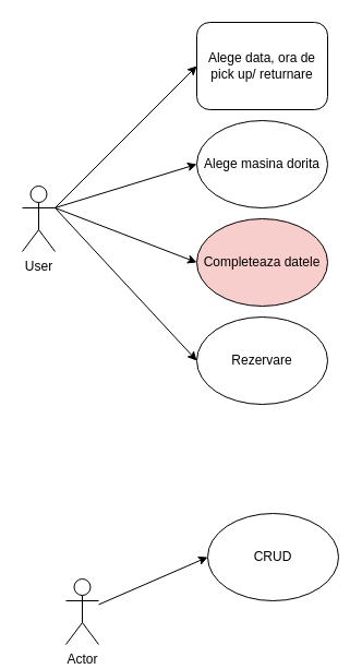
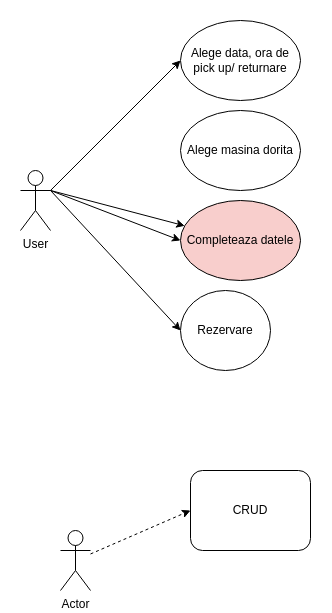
- <mxCell id="3" value="Alege data, ora de pick up/ returnare" style="whiteSpace=wrap;html=1;rounded=1;" vertex="1" parent="1"><mxGeometry x="180" y="20" width="120" height="80" as="geometry" /></mxCell>
+ <mxCell id="3" value="Alege data, ora de pick up/ returnare" style="ellipse;whiteSpace=wrap;html=1;" vertex="1" parent="1"><mxGeometry x="180" y="20" width="120" height="80" as="geometry" /></mxCell>
- <mxCell id="10" value="" style="endArrow=classic;html=1;rounded=0;exitX=1;exitY=0.333;exitDx=0;exitDy=0;exitPerimeter=0;entryX=0;entryY=0.5;entryDx=0;entryDy=0;" edge="1" parent="1" source="2" target="4"><mxGeometry width="50" height="50" relative="1" as="geometry"><mxPoint x="360" y="220" as="sourcePoint" /><mxPoint x="410" y="170" as="targetPoint" /></mxGeometry></mxCell>
+ <mxCell id="10" value="" style="endArrow=classic;html=1;rounded=0;exitX=1;exitY=0.333;exitDx=0;exitDy=0;exitPerimeter=0;" edge="1" parent="1" source="2" target="5"><mxGeometry width="50" height="50" relative="1" as="geometry"><mxPoint x="360" y="220" as="sourcePoint" /><mxPoint x="410" y="170" as="targetPoint" /></mxGeometry></mxCell>
- <mxCell id="6" value="Rezervare" style="ellipse;whiteSpace=wrap;html=1;" vertex="1" parent="1"><mxGeometry x="180" y="290" width="120" height="80" as="geometry" /></mxCell>
+ <mxCell id="6" value="Rezervare" style="ellipse;whiteSpace=wrap;html=1;" vertex="1" parent="1"><mxGeometry x="180" y="290" width="90" height="80" as="geometry" /></mxCell>
- <mxCell id="8" value="CRUD" style="ellipse;whiteSpace=wrap;html=1;" vertex="1" parent="1"><mxGeometry x="190" y="470" width="120" height="80" as="geometry" /></mxCell>
+ <mxCell id="8" value="CRUD" style="whiteSpace=wrap;html=1;rounded=1;" vertex="1" parent="1"><mxGeometry x="190" y="470" width="120" height="80" as="geometry" /></mxCell>
- <mxCell id="13" value="" style="endArrow=classic;html=1;rounded=0;entryX=0;entryY=0.5;entryDx=0;entryDy=0;" edge="1" parent="1" source="7" target="8"><mxGeometry width="50" height="50" relative="1" as="geometry"><mxPoint x="360" y="520" as="sourcePoint" /><mxPoint x="410" y="470" as="targetPoint" /></mxGeometry></mxCell>
+ <mxCell id="13" value="" style="endArrow=classic;html=1;rounded=0;entryX=0;entryY=0.5;entryDx=0;entryDy=0;dashed=1;" edge="1" parent="1" source="7" target="8"><mxGeometry width="50" height="50" relative="1" as="geometry"><mxPoint x="360" y="520" as="sourcePoint" /><mxPoint x="410" y="470" as="targetPoint" /></mxGeometry></mxCell>
